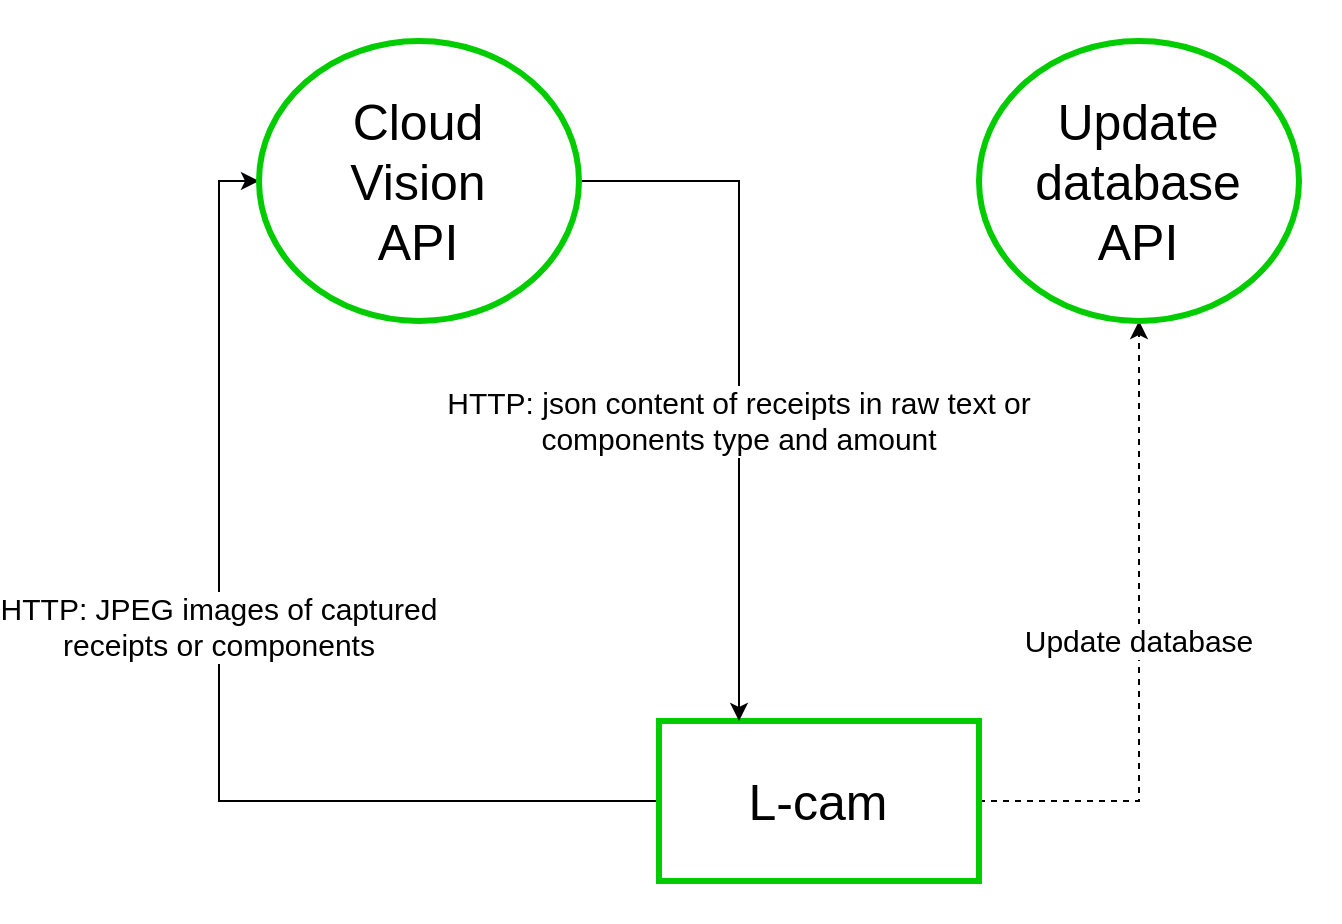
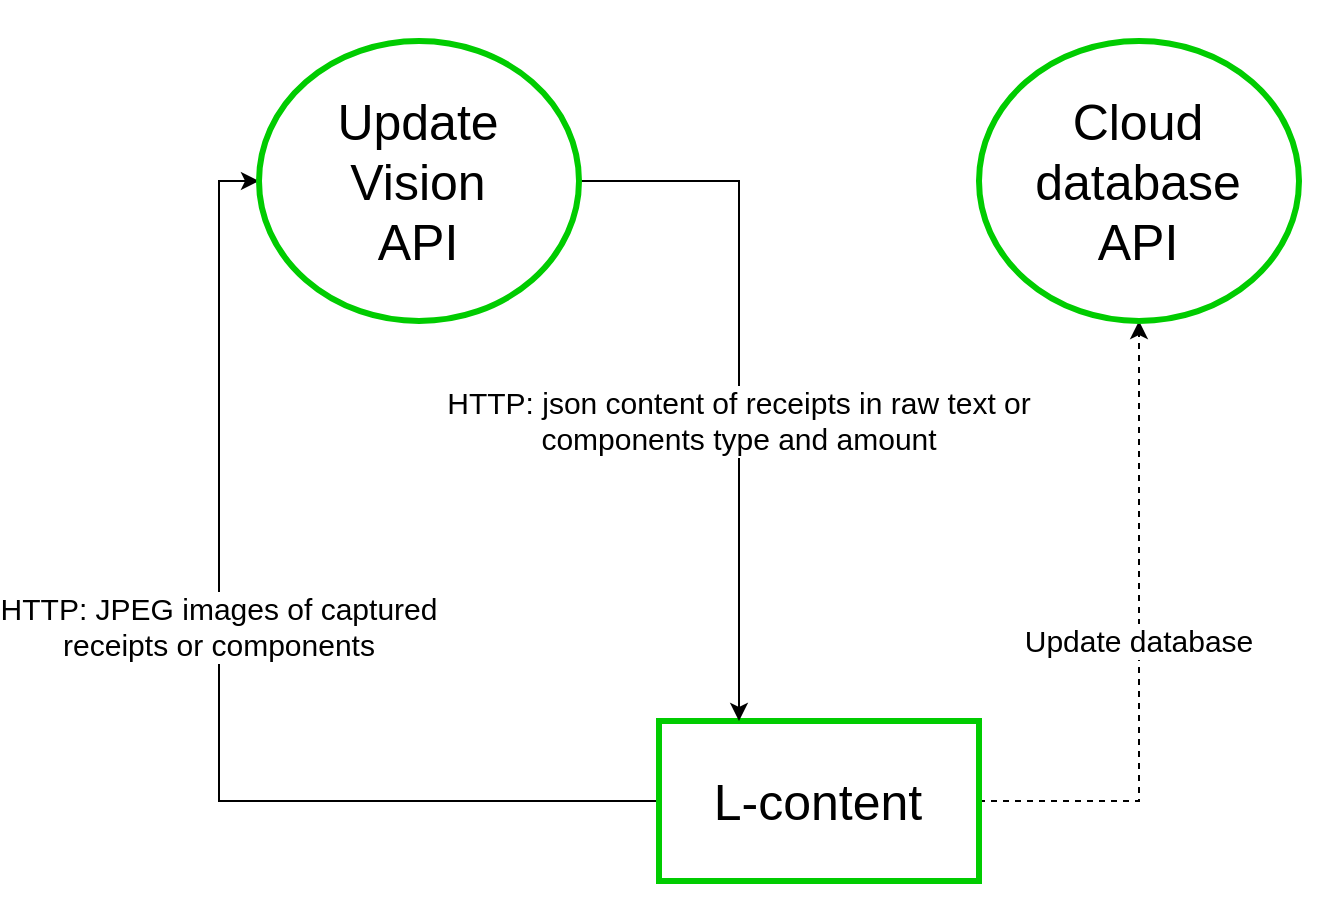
- <mxCell id="6" value="Cloud&lt;br&gt;Vision&lt;br&gt;API" style="ellipse;whiteSpace=wrap;html=1;rounded=0;strokeColor=#00CC00;strokeWidth=3;fontSize=25;" vertex="1" parent="1"><mxGeometry x="20" y="20" width="160" height="140" as="geometry" /></mxCell>
+ <mxCell id="6" value="Update&lt;br&gt;Vision&lt;br&gt;API" style="ellipse;whiteSpace=wrap;html=1;rounded=0;strokeColor=#00CC00;strokeWidth=3;fontSize=25;" vertex="1" parent="1"><mxGeometry x="20" y="20" width="160" height="140" as="geometry" /></mxCell>
- <mxCell id="7" value="Update database&lt;br&gt;API" style="ellipse;whiteSpace=wrap;html=1;rounded=0;strokeColor=#00CC00;strokeWidth=3;fontSize=25;" vertex="1" parent="1"><mxGeometry x="380" y="20" width="160" height="140" as="geometry" /></mxCell>
+ <mxCell id="7" value="Cloud database&lt;br&gt;API" style="ellipse;whiteSpace=wrap;html=1;rounded=0;strokeColor=#00CC00;strokeWidth=3;fontSize=25;" vertex="1" parent="1"><mxGeometry x="380" y="20" width="160" height="140" as="geometry" /></mxCell>
- <mxCell id="4" value="L-cam" style="rounded=0;whiteSpace=wrap;html=1;strokeColor=#00CC00;strokeWidth=3;fontSize=25;" vertex="1" parent="1"><mxGeometry x="220" y="360" width="160" height="80" as="geometry" /></mxCell>
+ <mxCell id="4" value="L-content" style="rounded=0;whiteSpace=wrap;html=1;strokeColor=#00CC00;strokeWidth=3;fontSize=25;" vertex="1" parent="1"><mxGeometry x="220" y="360" width="160" height="80" as="geometry" /></mxCell>
